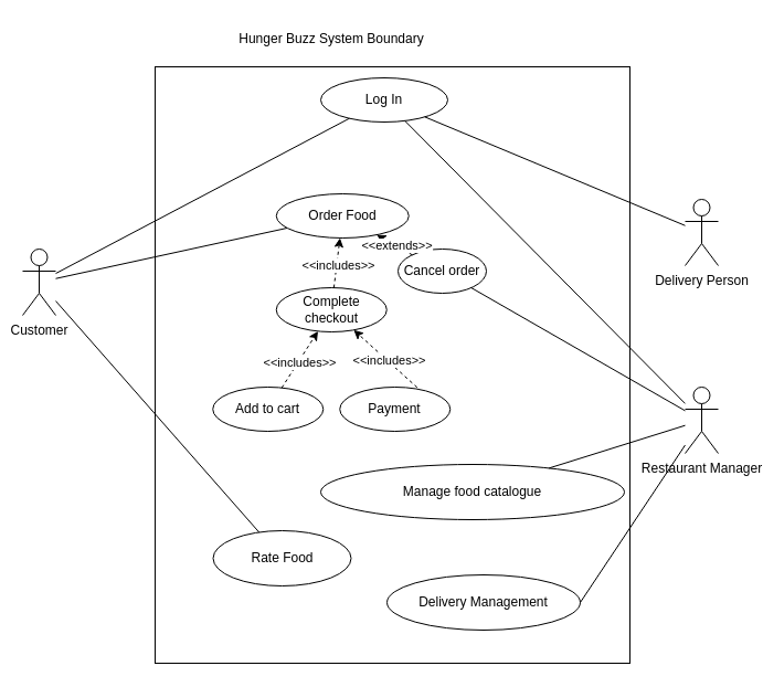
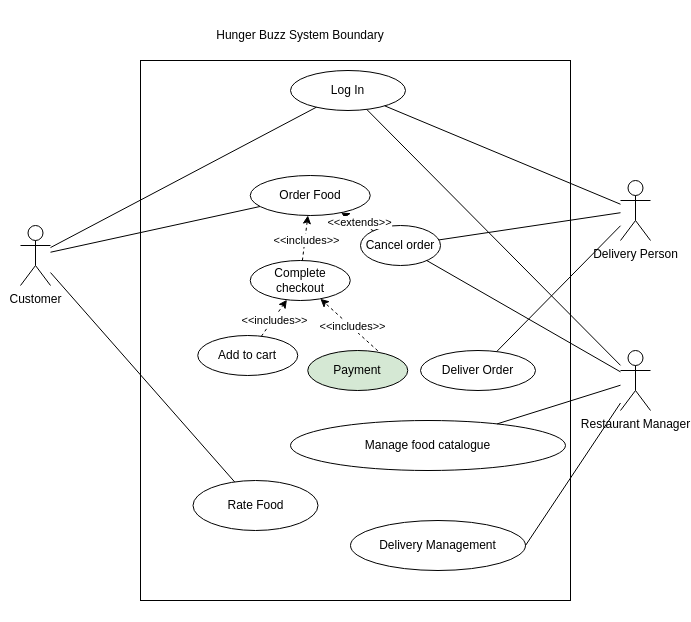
+ <mxCell id="25" value="" style="endArrow=none;html=1;rounded=0;" parent="1" source="22" target="7" edge="1"><mxGeometry width="50" height="50" relative="1" as="geometry"><mxPoint x="420" y="410" as="sourcePoint" /><mxPoint x="470" y="360" as="targetPoint" /></mxGeometry></mxCell>
+ <mxCell id="34" value="" style="endArrow=none;html=1;rounded=0;" edge="1" parent="1" source="33" target="7"><mxGeometry width="50" height="50" relative="1" as="geometry"><mxPoint x="448.335" y="249.29" as="sourcePoint" /><mxPoint x="645" y="220" as="targetPoint" /></mxGeometry></mxCell>
- <mxCell id="16" value="Add to cart" style="ellipse;whiteSpace=wrap;html=1;" parent="1" vertex="1"><mxGeometry x="192.25" y="350" width="100" height="40" as="geometry" /></mxCell>
+ <mxCell id="16" value="Add to cart" style="ellipse;whiteSpace=wrap;html=1;" parent="1" vertex="1"><mxGeometry x="197.25" y="335" width="100" height="40" as="geometry" /></mxCell>
- <mxCell id="17" value="Payment" style="ellipse;whiteSpace=wrap;html=1;" parent="1" vertex="1"><mxGeometry x="307.25" y="350" width="100" height="40" as="geometry" /></mxCell>
+ <mxCell id="17" value="Payment" style="ellipse;whiteSpace=wrap;html=1;fillColor=#d5e8d4;" parent="1" vertex="1"><mxGeometry x="307.25" y="350" width="100" height="40" as="geometry" /></mxCell>
+ <mxCell id="33" value="&lt;div&gt;Deliver Order&lt;/div&gt;" style="ellipse;whiteSpace=wrap;html=1;" vertex="1" parent="1"><mxGeometry x="420" y="350" width="115" height="40" as="geometry" /></mxCell>
